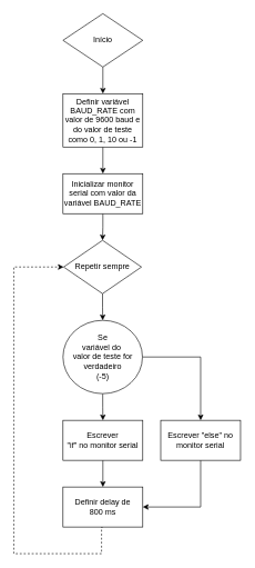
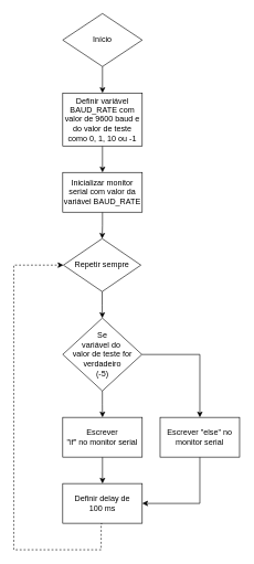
- <mxCell id="10" value="Se&lt;div&gt;variável&amp;nbsp;&lt;span style=&quot;background-color: transparent; color: light-dark(rgb(0, 0, 0), rgb(255, 255, 255));&quot;&gt;do&amp;nbsp;&lt;/span&gt;&lt;/div&gt;&lt;div&gt;&lt;span style=&quot;background-color: transparent; color: light-dark(rgb(0, 0, 0), rgb(255, 255, 255));&quot;&gt;valor de teste for verdadeiro&lt;/span&gt;&lt;div&gt;(-5)&lt;/div&gt;&lt;/div&gt;" style="ellipse;whiteSpace=wrap;html=1;" parent="1" vertex="1"><mxGeometry x="94" y="480" width="119.5" height="110" as="geometry" /></mxCell>
+ <mxCell id="10" value="Se&lt;div&gt;variável&amp;nbsp;&lt;span style=&quot;background-color: transparent; color: light-dark(rgb(0, 0, 0), rgb(255, 255, 255));&quot;&gt;do&amp;nbsp;&lt;/span&gt;&lt;/div&gt;&lt;div&gt;&lt;span style=&quot;background-color: transparent; color: light-dark(rgb(0, 0, 0), rgb(255, 255, 255));&quot;&gt;valor de teste for verdadeiro&lt;/span&gt;&lt;div&gt;(-5)&lt;/div&gt;&lt;/div&gt;" style="rhombus;whiteSpace=wrap;html=1;" parent="1" vertex="1"><mxGeometry x="94" y="480" width="119.5" height="110" as="geometry" /></mxCell>
- <mxCell id="16" value="Definir delay de&lt;div&gt;800 ms&lt;/div&gt;" style="rounded=0;whiteSpace=wrap;html=1;" parent="1" vertex="1"><mxGeometry x="94" y="730" width="120" height="60" as="geometry" /></mxCell>
+ <mxCell id="16" value="Definir delay de&lt;div&gt;100 ms&lt;/div&gt;" style="rounded=0;whiteSpace=wrap;html=1;" parent="1" vertex="1"><mxGeometry x="94" y="730" width="120" height="60" as="geometry" /></mxCell>
